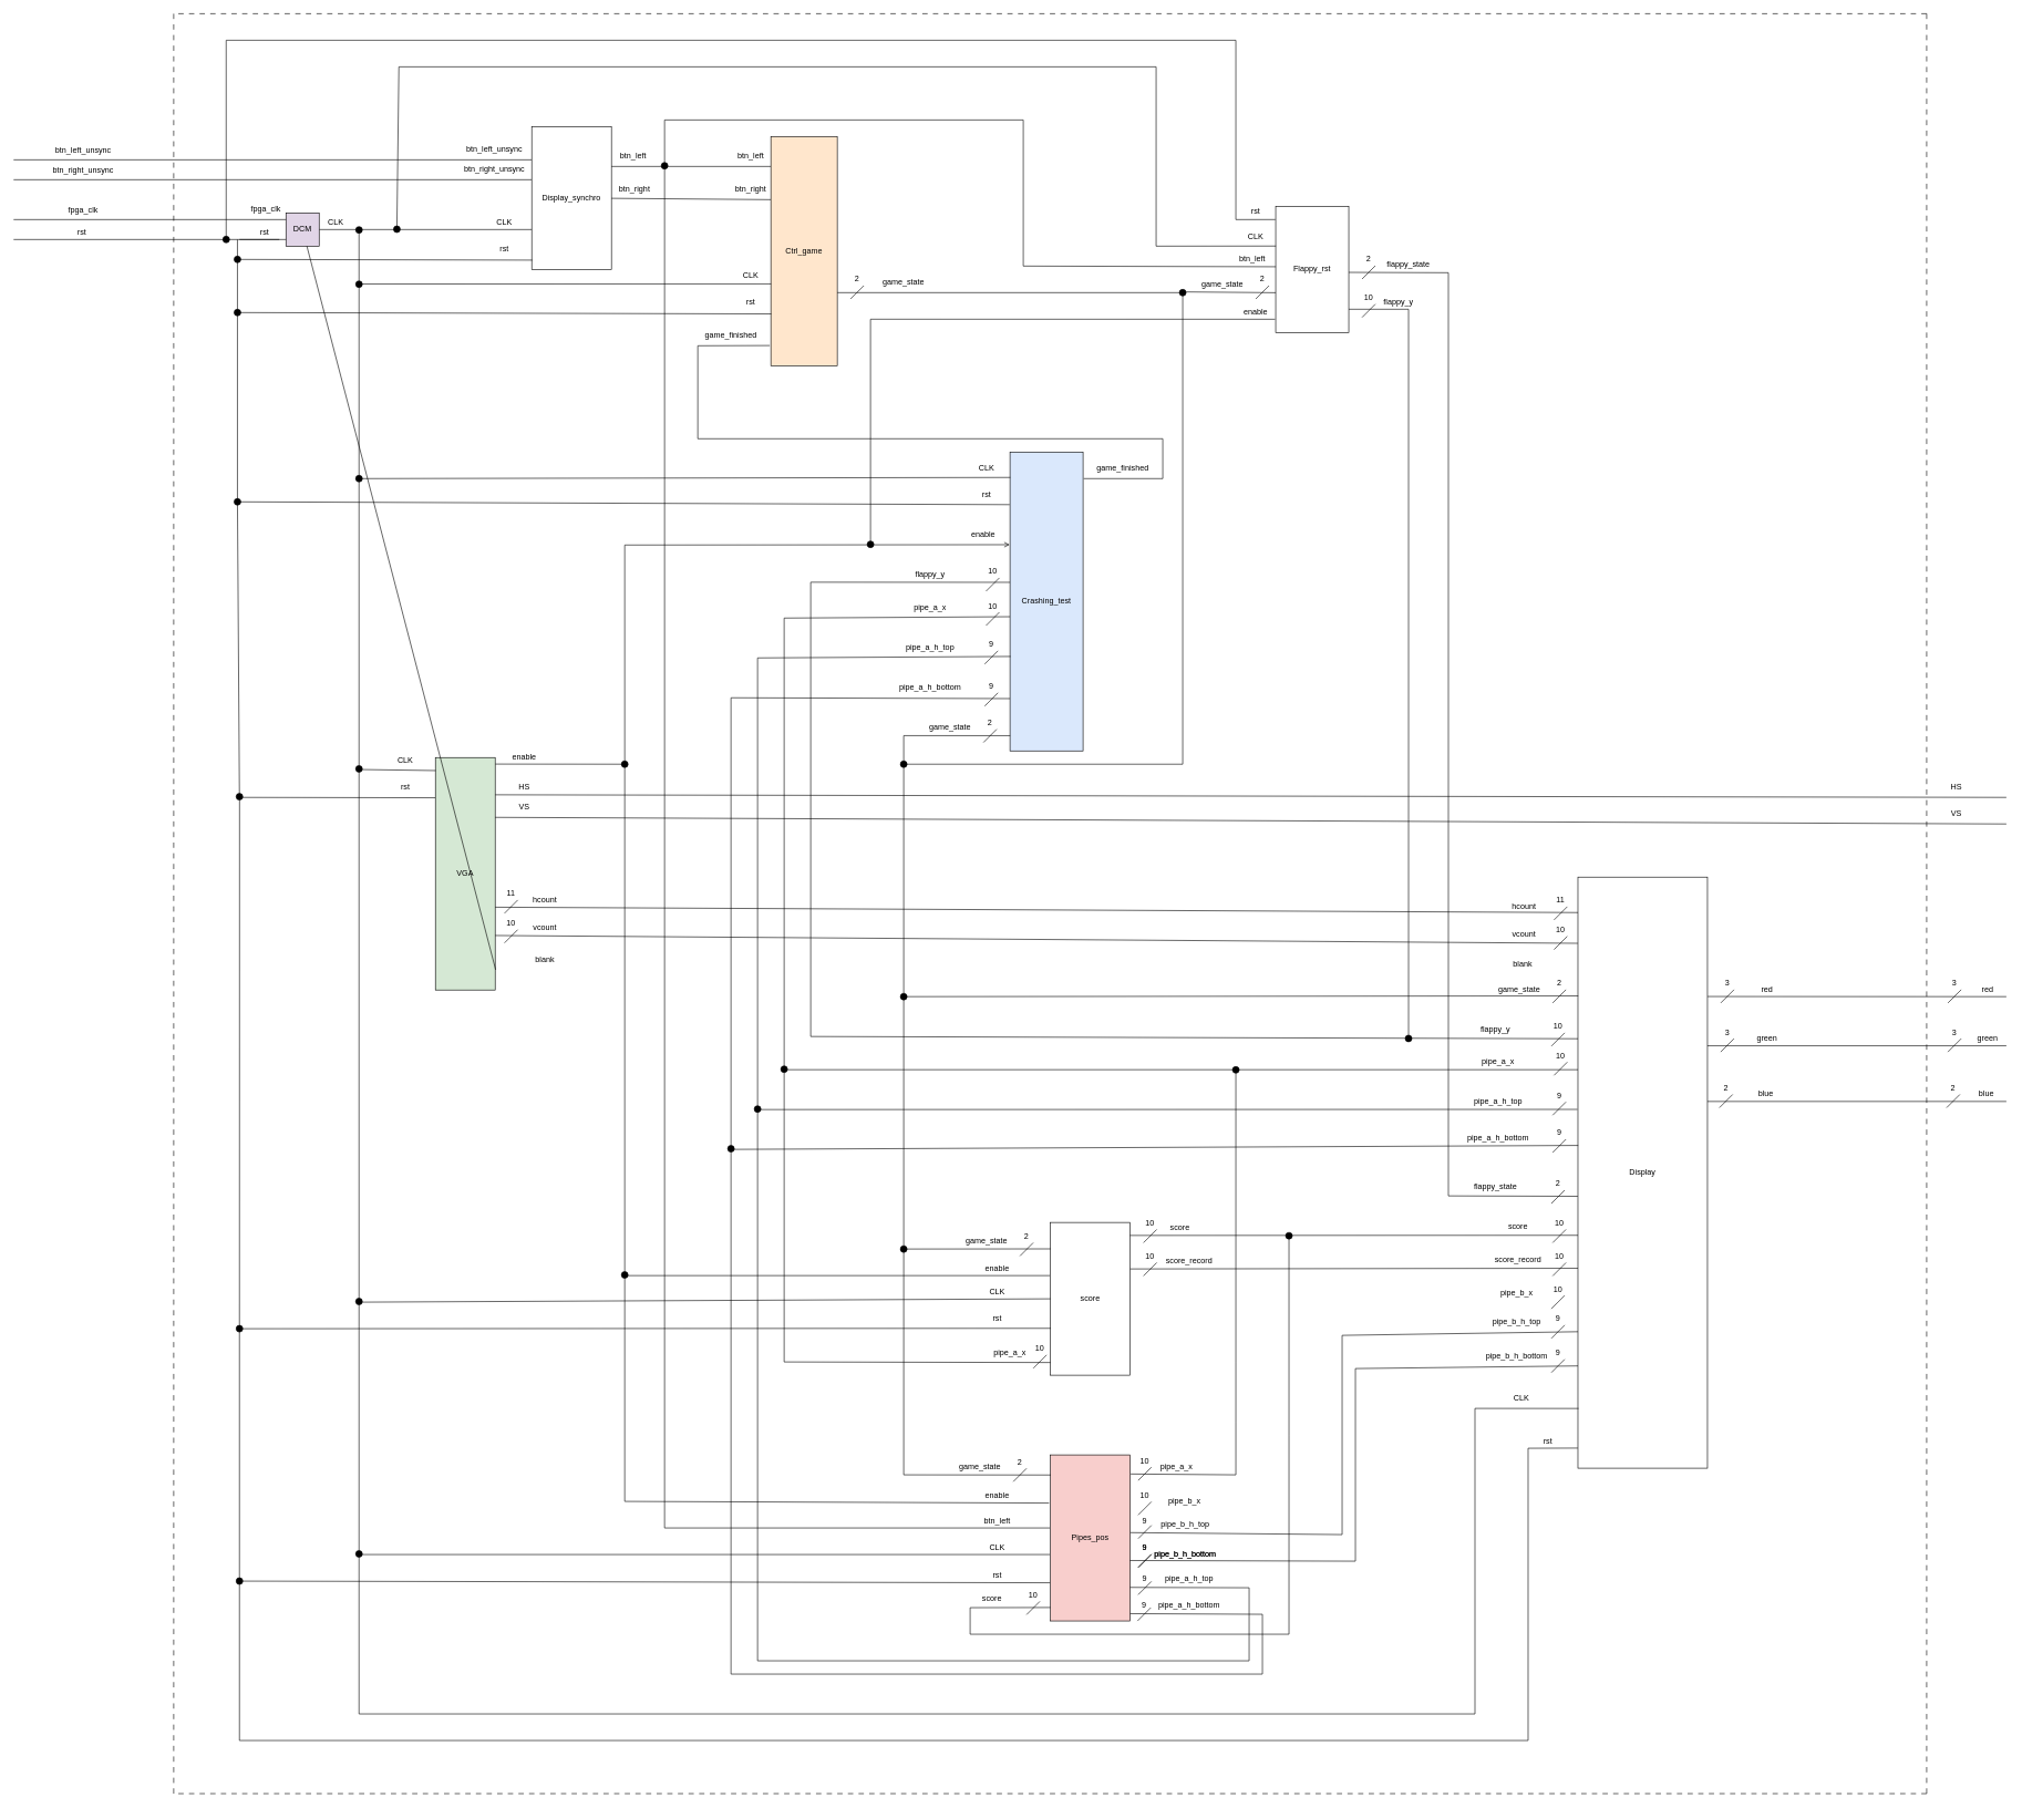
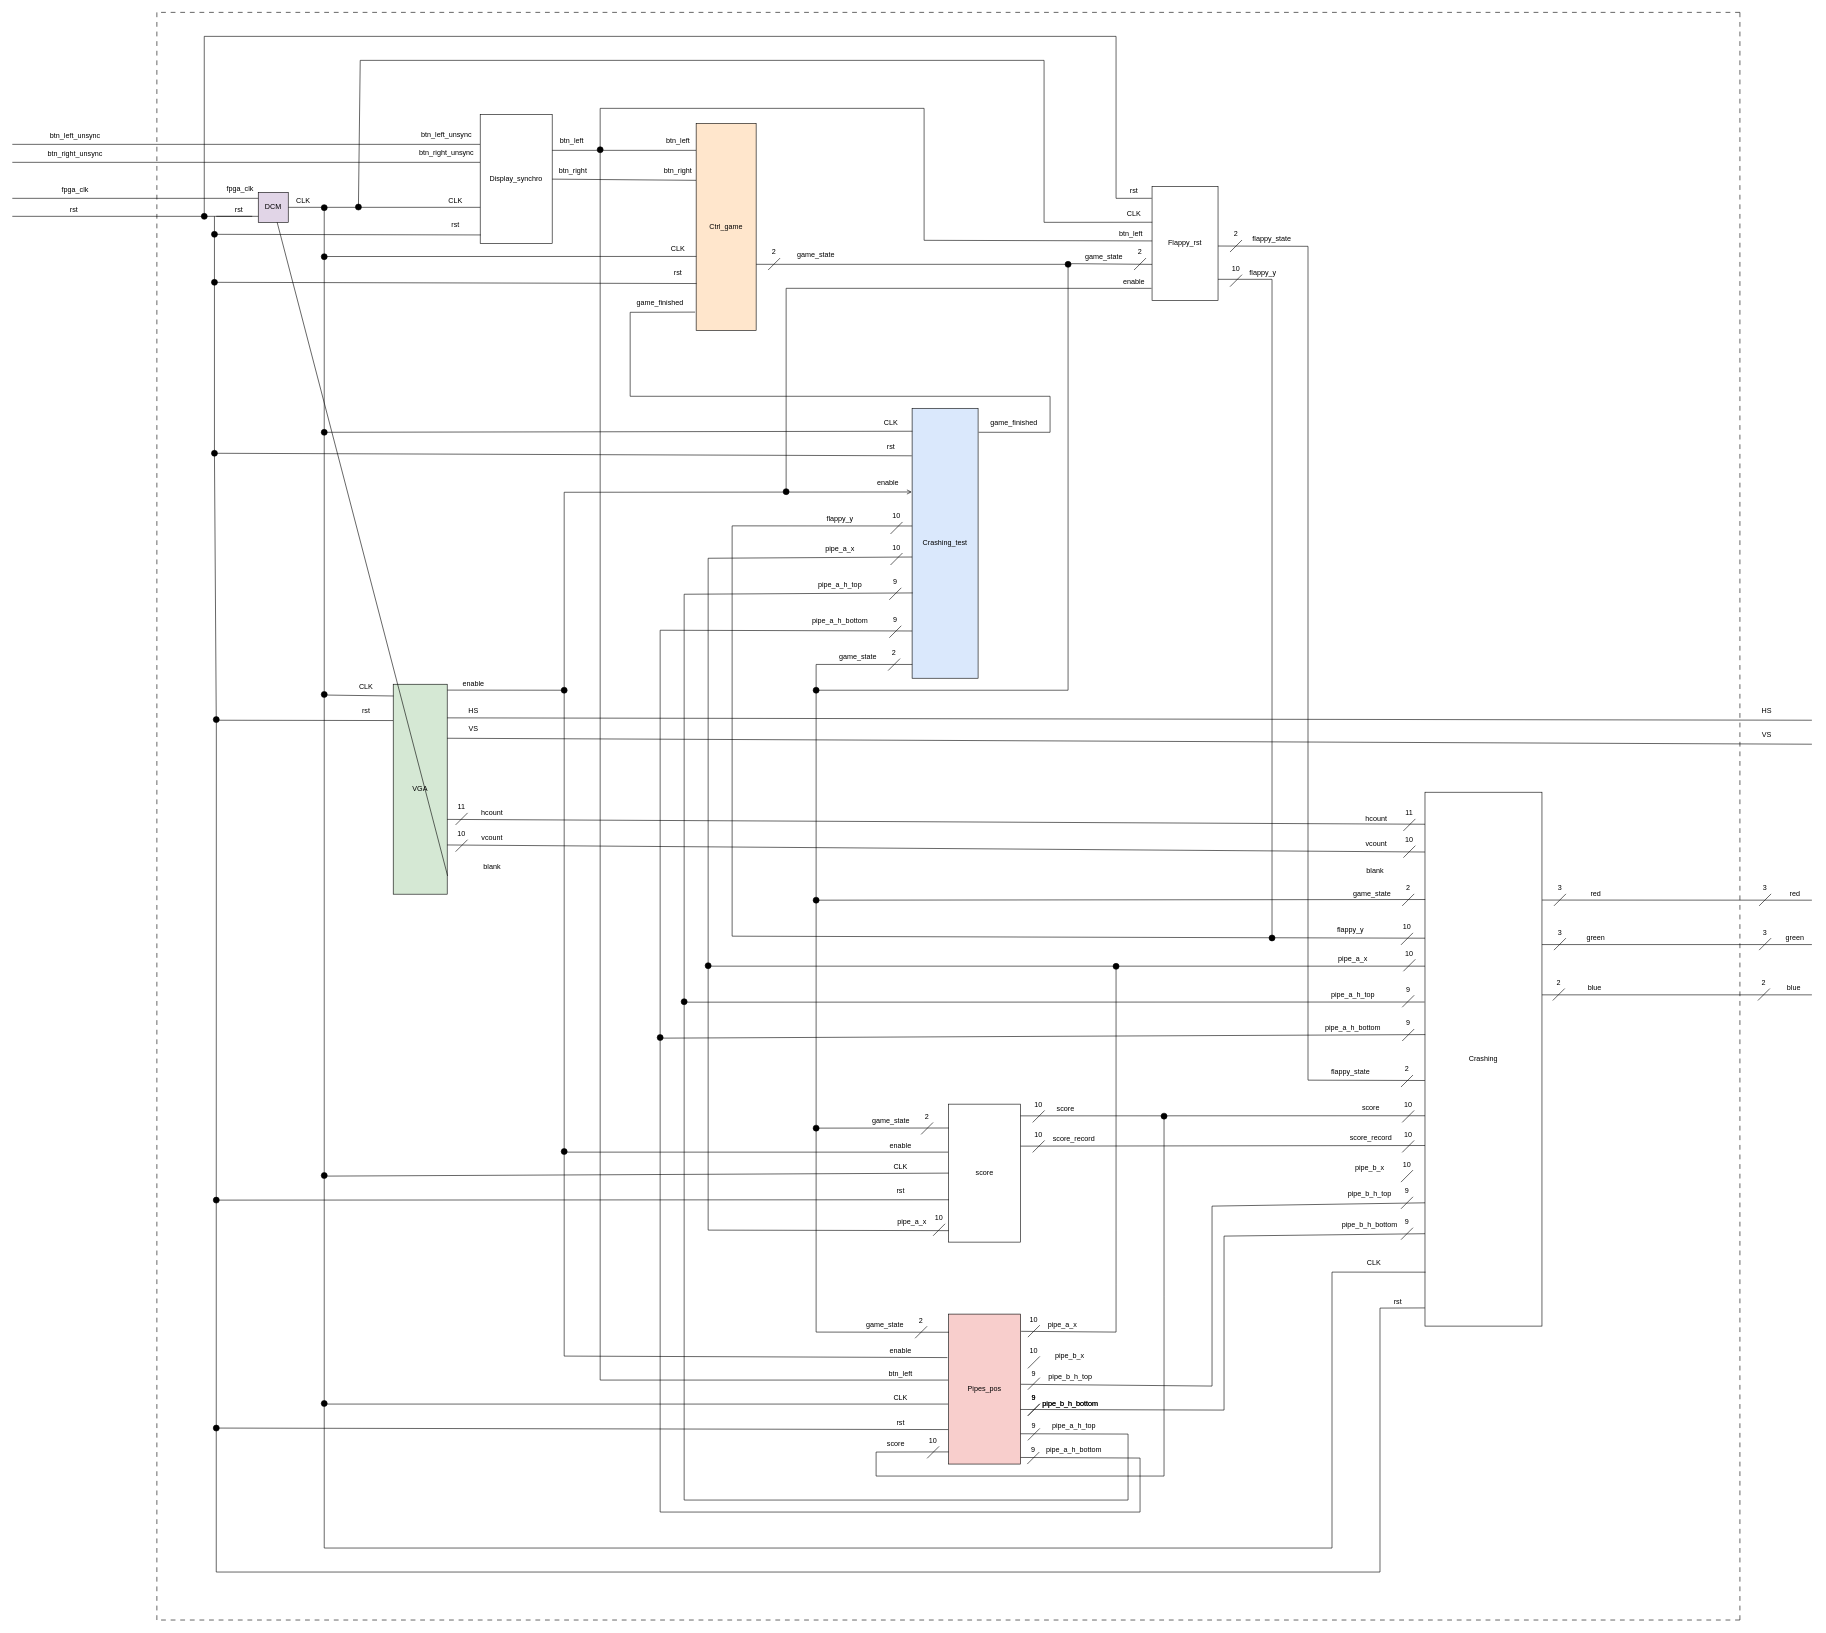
- <mxCell id="85" value="Display" style="rounded=0;whiteSpace=wrap;html=1;" vertex="1" parent="1"><mxGeometry x="2375" y="1320" width="195" height="890" as="geometry" /></mxCell>
+ <mxCell id="85" value="Crashing" style="rounded=0;whiteSpace=wrap;html=1;" vertex="1" parent="1"><mxGeometry x="2375" y="1320" width="195" height="890" as="geometry" /></mxCell>
